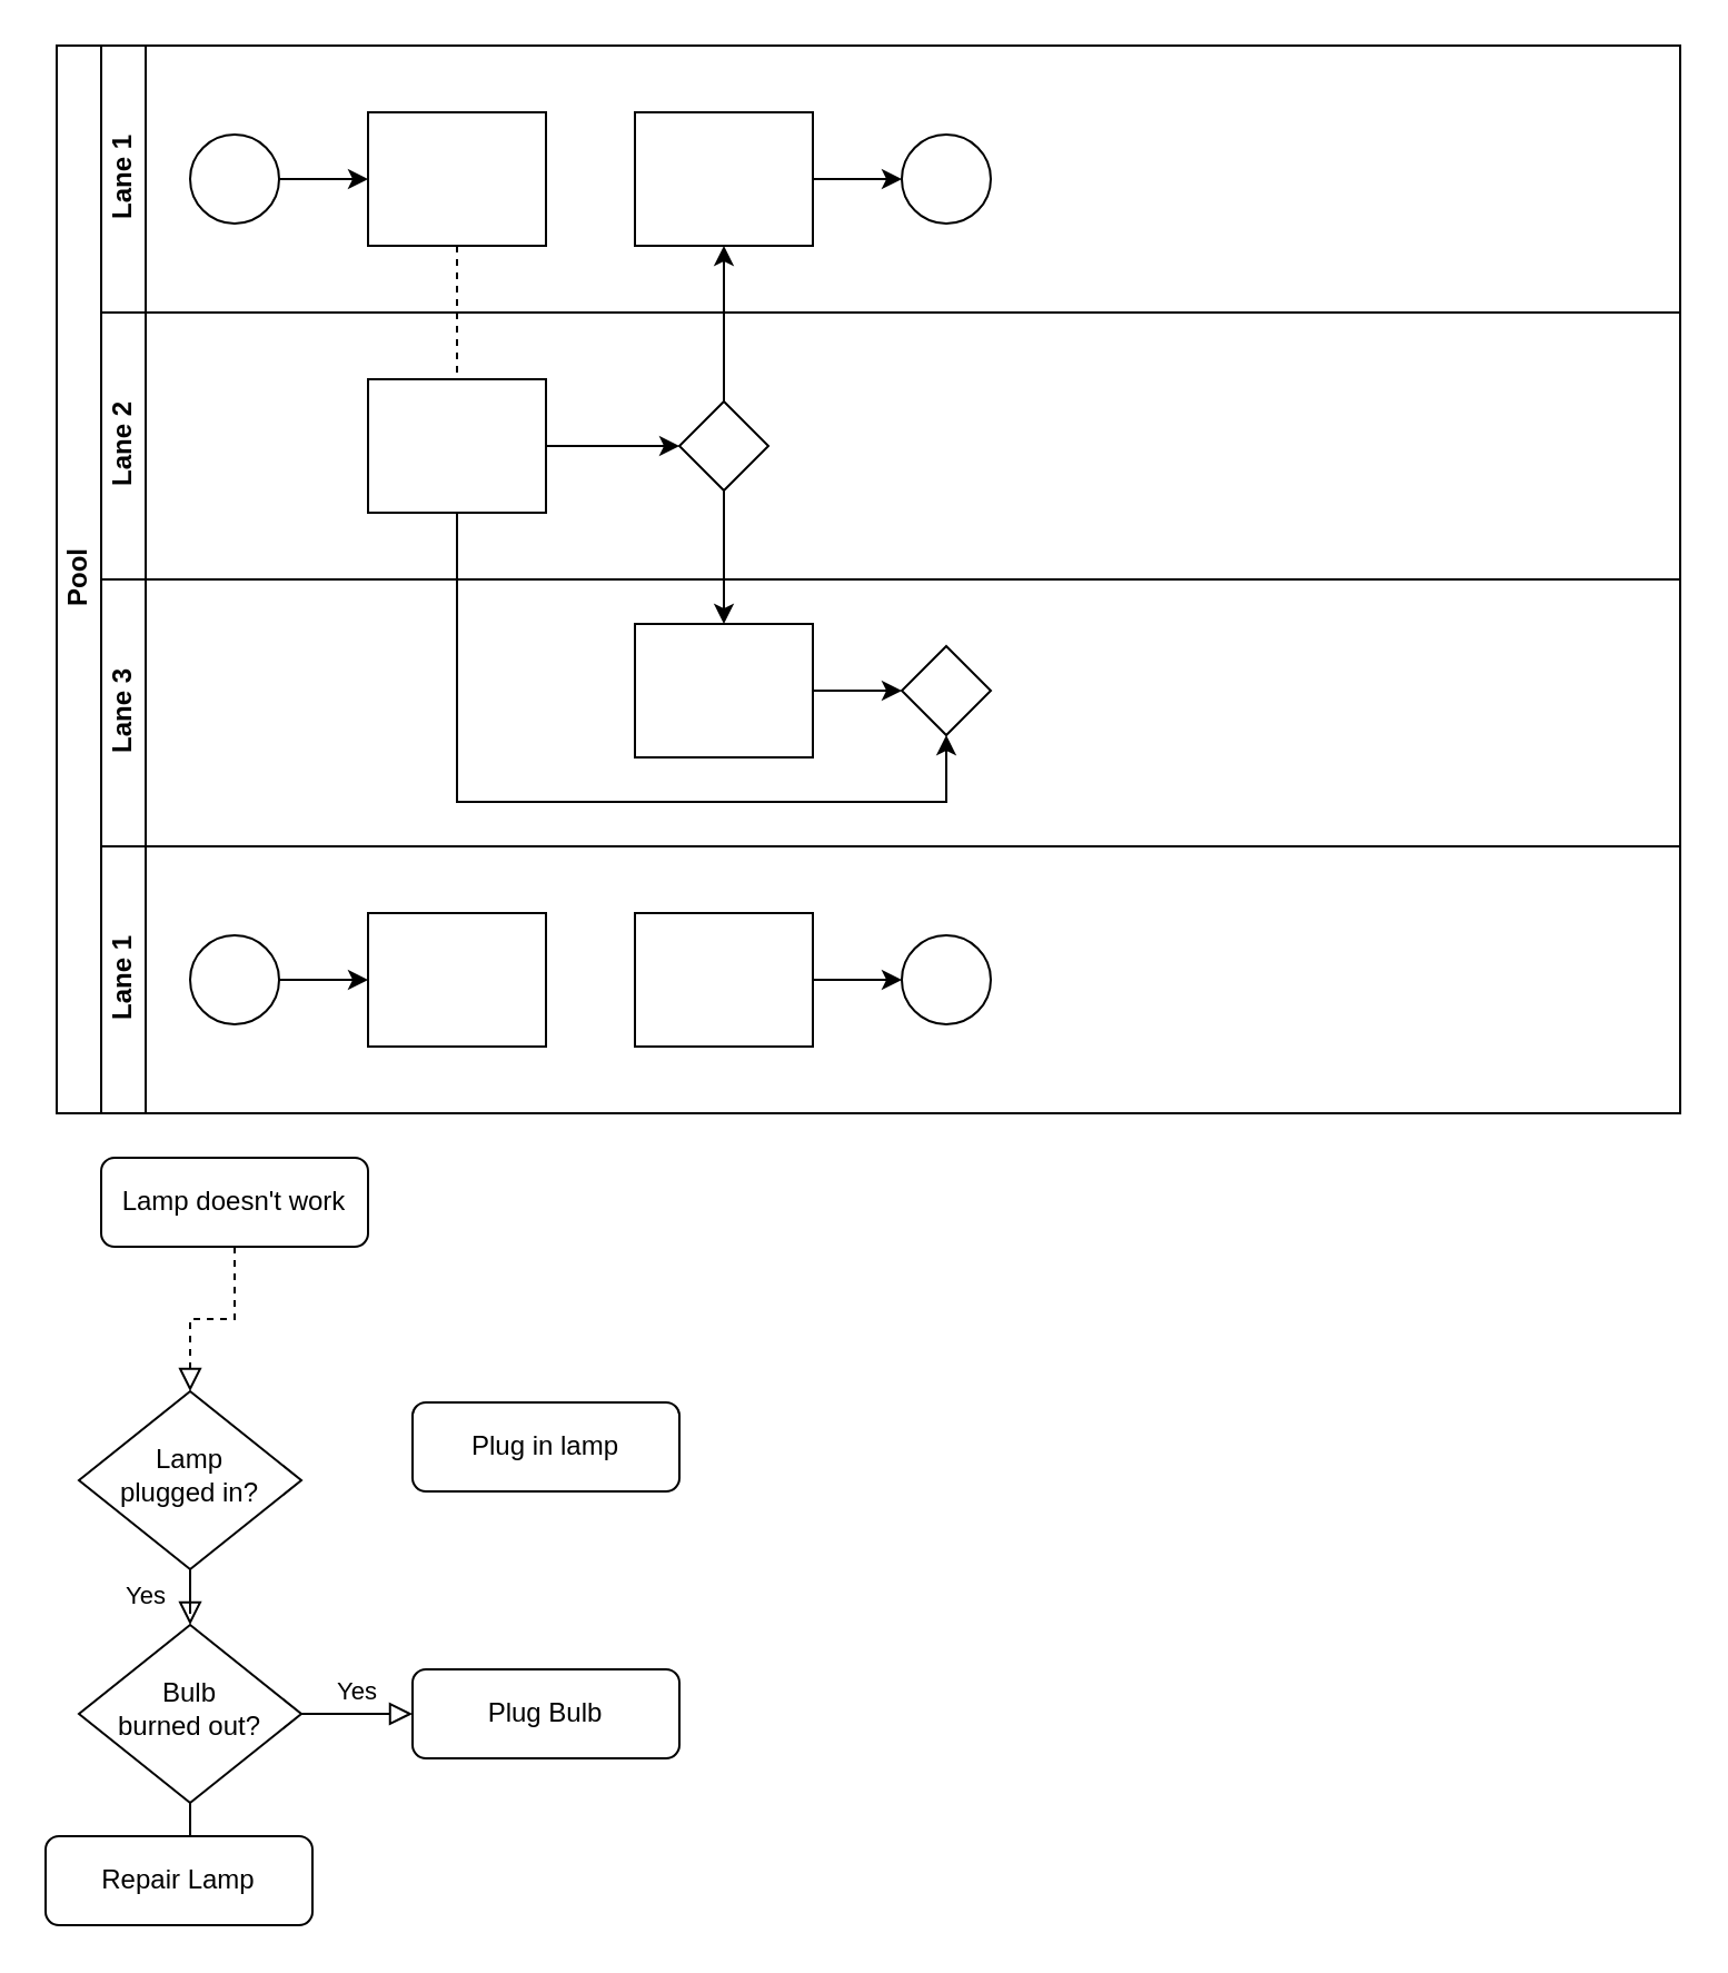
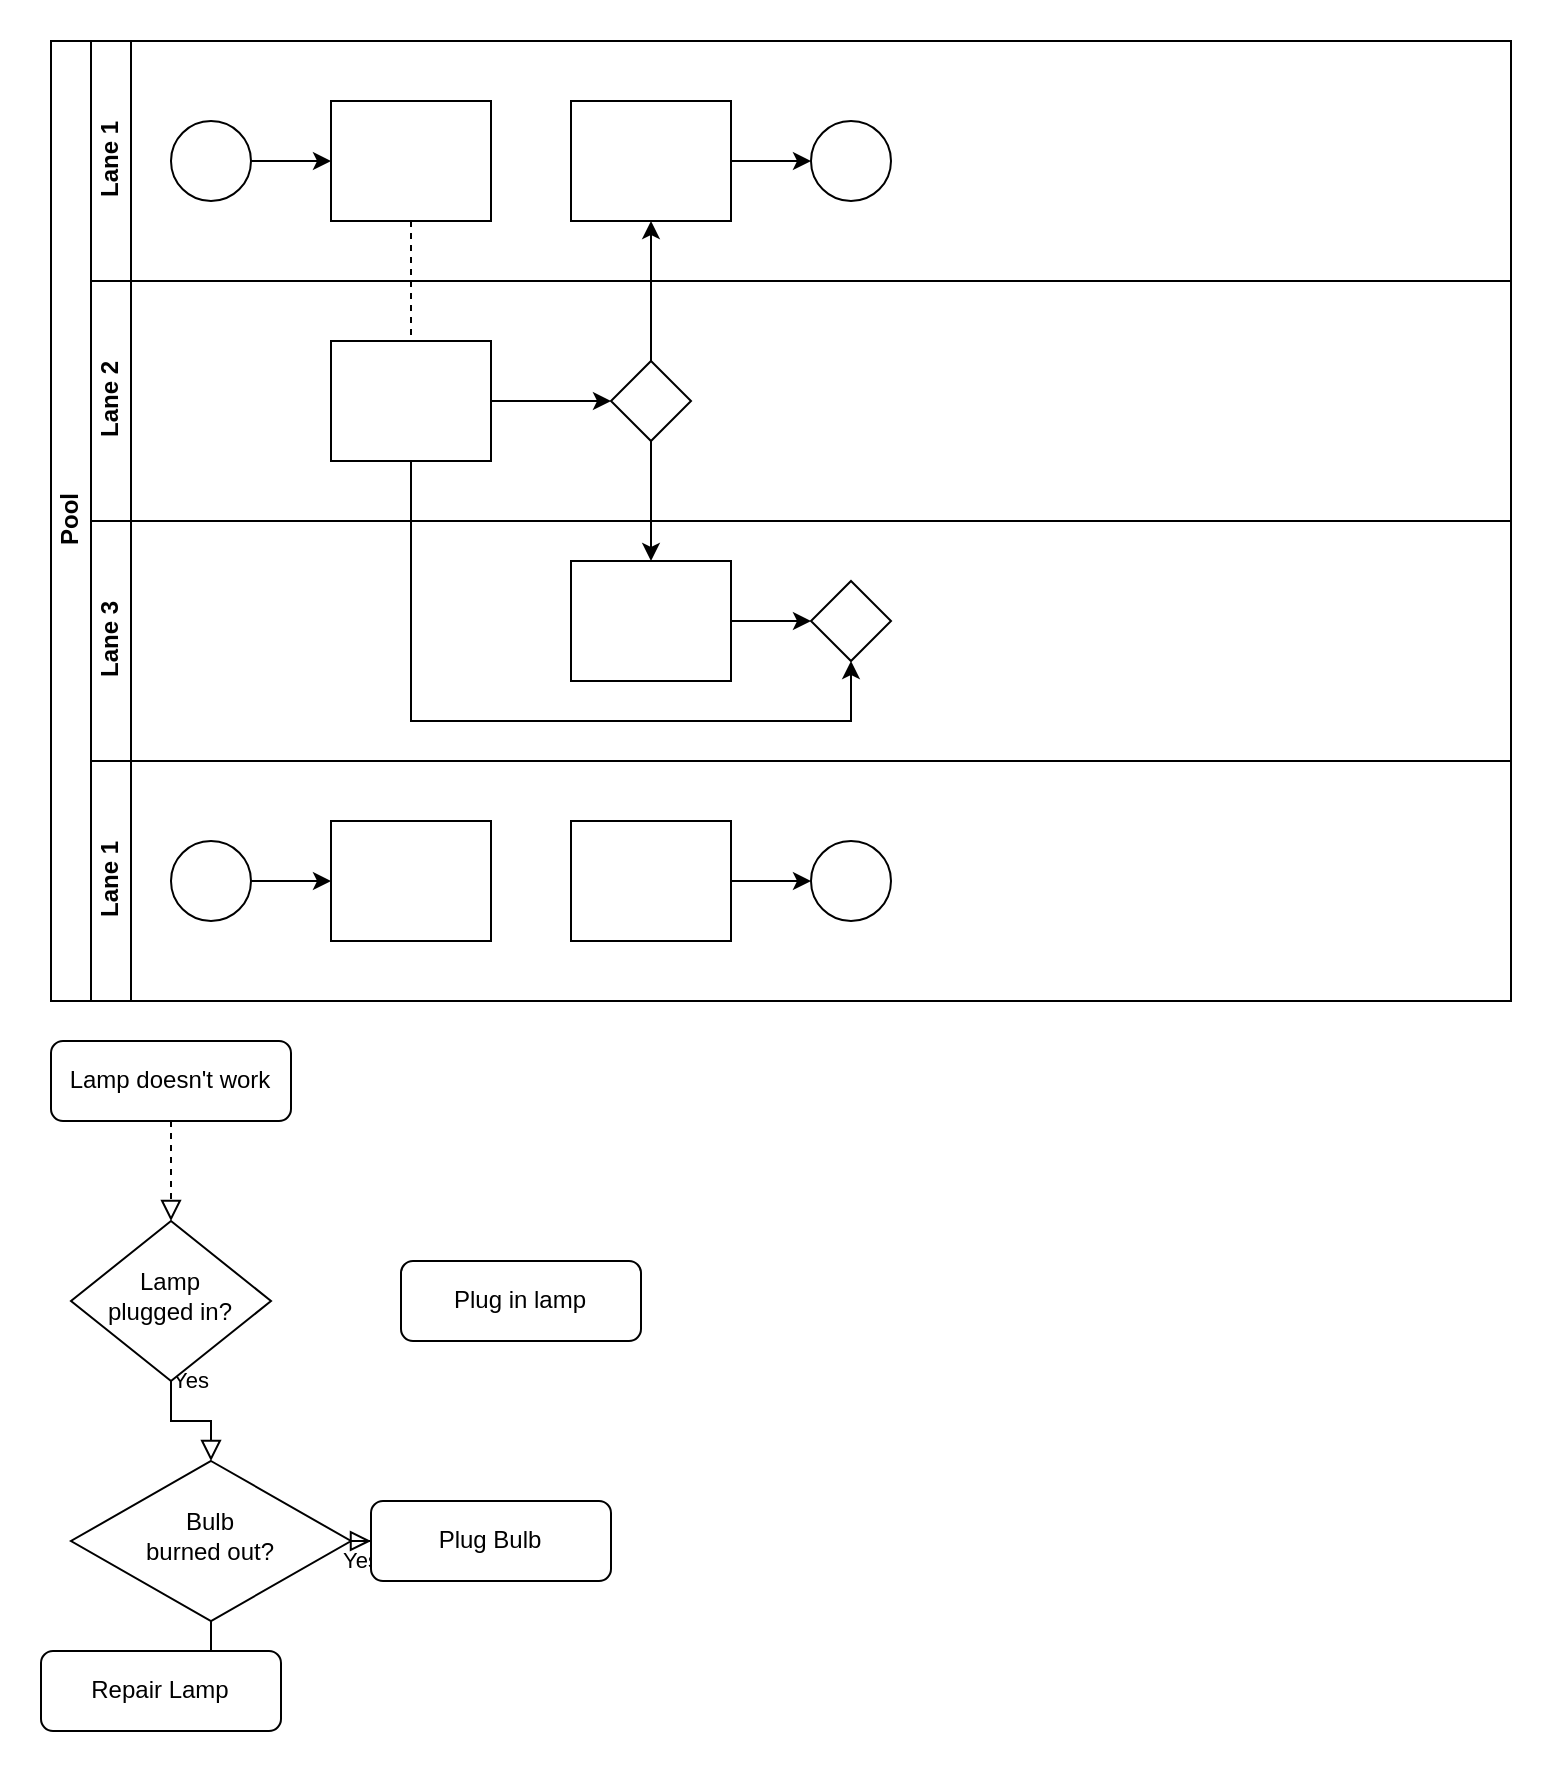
- <mxCell id="30" value="Lamp doesn't work" style="rounded=1;whiteSpace=wrap;html=1;fontSize=12;glass=0;strokeWidth=1;shadow=0;" parent="1" vertex="1"><mxGeometry x="45" y="520" width="120" height="40" as="geometry" /></mxCell>
+ <mxCell id="30" value="Lamp doesn't work" style="rounded=1;whiteSpace=wrap;html=1;fontSize=12;glass=0;strokeWidth=1;shadow=0;" parent="1" vertex="1"><mxGeometry x="25" y="520" width="120" height="40" as="geometry" /></mxCell>
- <mxCell id="33" value="Plug in lamp" style="rounded=1;whiteSpace=wrap;html=1;fontSize=12;glass=0;strokeWidth=1;shadow=0;" parent="1" vertex="1"><mxGeometry x="185" y="630" width="120" height="40" as="geometry" /></mxCell>
+ <mxCell id="33" value="Plug in lamp" style="rounded=1;whiteSpace=wrap;html=1;fontSize=12;glass=0;strokeWidth=1;shadow=0;" parent="1" vertex="1"><mxGeometry x="200" y="630" width="120" height="40" as="geometry" /></mxCell>
- <mxCell id="32" value="Lamp&lt;br&gt;plugged in?" style="rhombus;whiteSpace=wrap;html=1;shadow=0;fontFamily=Helvetica;fontSize=12;align=center;strokeWidth=1;spacing=6;spacingTop=-4;" parent="1" vertex="1"><mxGeometry x="35" y="625" width="100" height="80" as="geometry" /></mxCell>
+ <mxCell id="32" value="Lamp&lt;br&gt;plugged in?" style="rhombus;whiteSpace=wrap;html=1;shadow=0;fontFamily=Helvetica;fontSize=12;align=center;strokeWidth=1;spacing=6;spacingTop=-4;" parent="1" vertex="1"><mxGeometry x="35" y="610" width="100" height="80" as="geometry" /></mxCell>
- <mxCell id="36" value="Bulb&lt;br&gt;burned out?" style="rhombus;whiteSpace=wrap;html=1;shadow=0;fontFamily=Helvetica;fontSize=12;align=center;strokeWidth=1;spacing=6;spacingTop=-4;" parent="1" vertex="1"><mxGeometry x="35" y="730" width="100" height="80" as="geometry" /></mxCell>
+ <mxCell id="36" value="Bulb&lt;br&gt;burned out?" style="rhombus;whiteSpace=wrap;html=1;shadow=0;fontFamily=Helvetica;fontSize=12;align=center;strokeWidth=1;spacing=6;spacingTop=-4;" parent="1" vertex="1"><mxGeometry x="35" y="730" width="140" height="80" as="geometry" /></mxCell>
